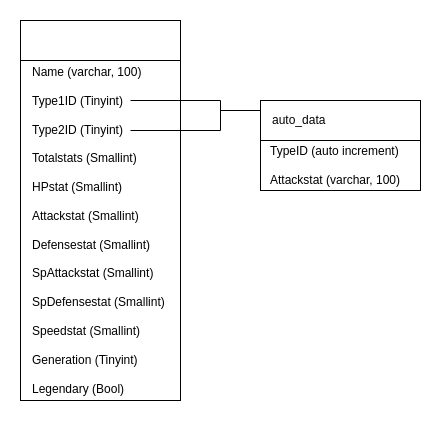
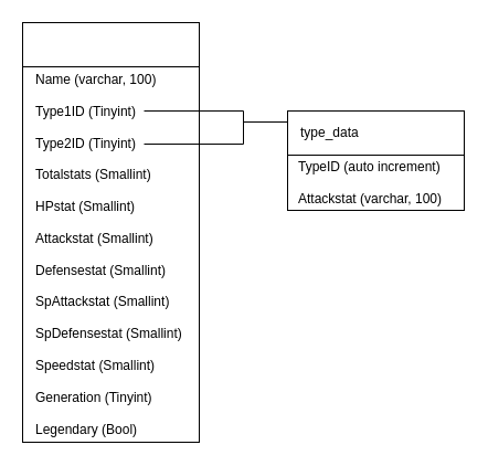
- <mxCell id="10" value="auto_data" style="text;html=1;strokeColor=none;fillColor=none;align=left;verticalAlign=middle;whiteSpace=wrap;rounded=0;" vertex="1" parent="1"><mxGeometry x="270" y="110" width="70" height="20" as="geometry" /></mxCell>
+ <mxCell id="10" value="type_data" style="text;html=1;strokeColor=none;fillColor=none;align=left;verticalAlign=middle;whiteSpace=wrap;rounded=0;" vertex="1" parent="1"><mxGeometry x="270" y="110" width="70" height="20" as="geometry" /></mxCell>
